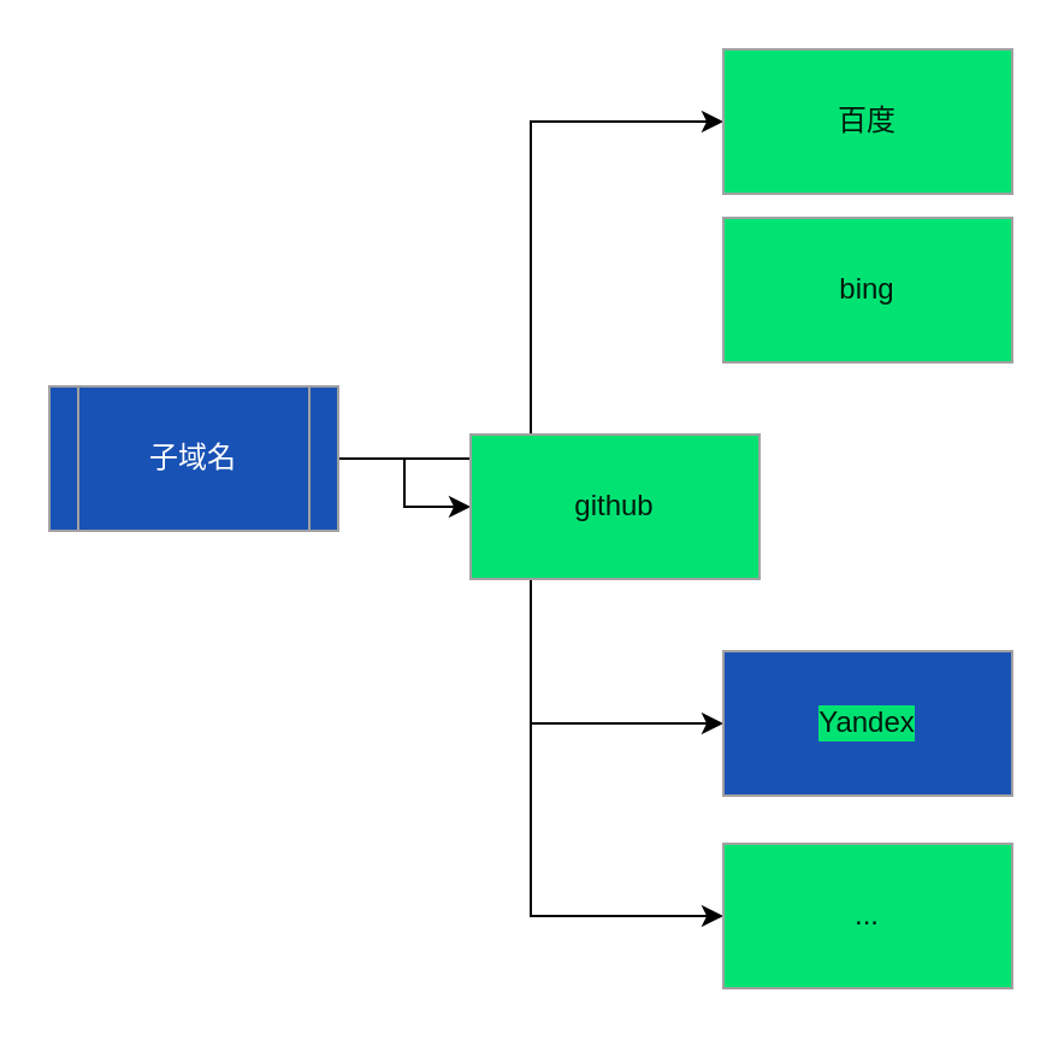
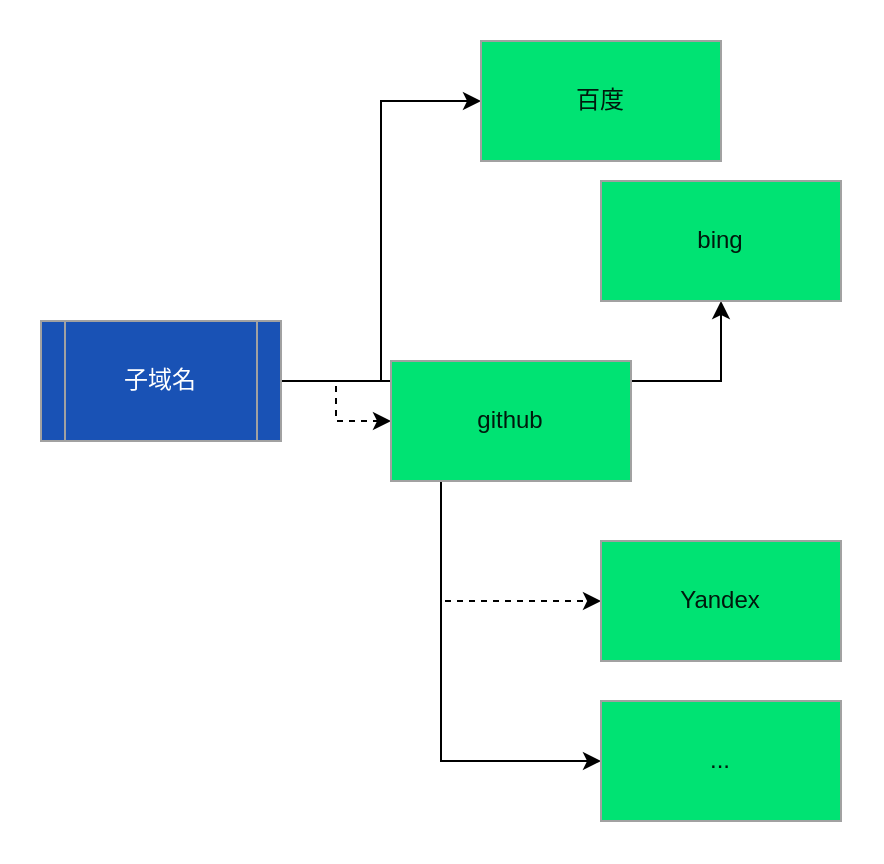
- <mxCell id="9" value="百度" style="rounded=0;whiteSpace=wrap;html=1;labelBackgroundColor=#00E373;fontColor=#00190D;strokeColor=#A1A1A1;fillColor=#00E373;" vertex="1" parent="1"><mxGeometry x="300" y="20" width="120" height="60" as="geometry" /></mxCell>
+ <mxCell id="9" value="百度" style="rounded=0;whiteSpace=wrap;html=1;labelBackgroundColor=#00E373;fontColor=#00190D;strokeColor=#A1A1A1;fillColor=#00E373;" vertex="1" parent="1"><mxGeometry x="240" y="20" width="120" height="60" as="geometry" /></mxCell>
+ <mxCell id="3" style="edgeStyle=orthogonalEdgeStyle;rounded=0;orthogonalLoop=1;jettySize=auto;html=1;fontColor=#FFFFFF;" edge="1" parent="1" source="7" target="8"><mxGeometry relative="1" as="geometry" /></mxCell>
- <mxCell id="4" style="edgeStyle=orthogonalEdgeStyle;rounded=0;orthogonalLoop=1;jettySize=auto;html=1;entryX=0;entryY=0.5;entryDx=0;entryDy=0;fontColor=#FFFFFF;" edge="1" parent="1" source="7" target="11"><mxGeometry relative="1" as="geometry" /></mxCell>
+ <mxCell id="4" style="edgeStyle=orthogonalEdgeStyle;rounded=0;orthogonalLoop=1;jettySize=auto;html=1;entryX=0;entryY=0.5;entryDx=0;entryDy=0;fontColor=#FFFFFF;dashed=1;" edge="1" parent="1" source="7" target="11"><mxGeometry relative="1" as="geometry" /></mxCell>
- <mxCell id="5" style="edgeStyle=orthogonalEdgeStyle;rounded=0;orthogonalLoop=1;jettySize=auto;html=1;entryX=0;entryY=0.5;entryDx=0;entryDy=0;fontColor=#FFFFFF;" edge="1" parent="1" source="7" target="10"><mxGeometry relative="1" as="geometry" /></mxCell>
+ <mxCell id="5" style="edgeStyle=orthogonalEdgeStyle;rounded=0;orthogonalLoop=1;jettySize=auto;html=1;entryX=0;entryY=0.5;entryDx=0;entryDy=0;fontColor=#FFFFFF;dashed=1;" edge="1" parent="1" source="7" target="10"><mxGeometry relative="1" as="geometry" /></mxCell>
- <mxCell id="10" value="Yandex" style="rounded=0;whiteSpace=wrap;html=1;labelBackgroundColor=#00E373;fontColor=#00190D;strokeColor=#A1A1A1;fillColor=#1952b5;" vertex="1" parent="1"><mxGeometry x="300" y="270" width="120" height="60" as="geometry" /></mxCell>
+ <mxCell id="10" value="Yandex" style="rounded=0;whiteSpace=wrap;html=1;labelBackgroundColor=#00E373;fontColor=#00190D;strokeColor=#A1A1A1;fillColor=#00E373;" vertex="1" parent="1"><mxGeometry x="300" y="270" width="120" height="60" as="geometry" /></mxCell>
